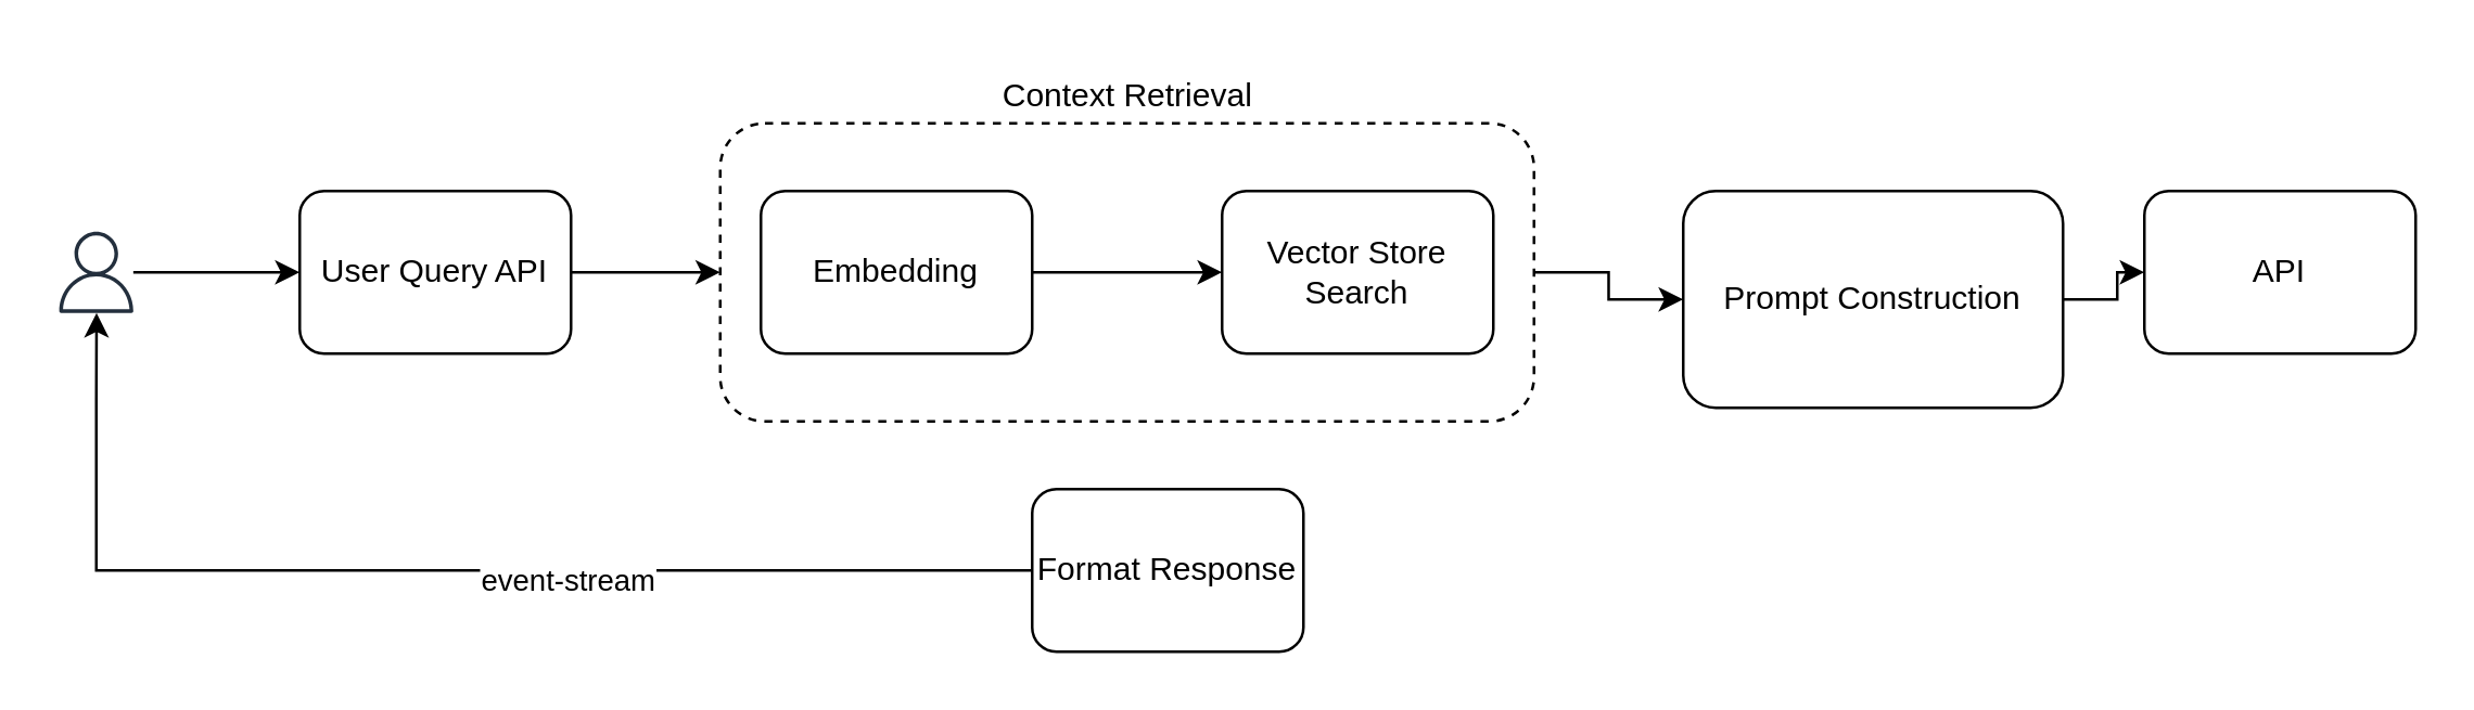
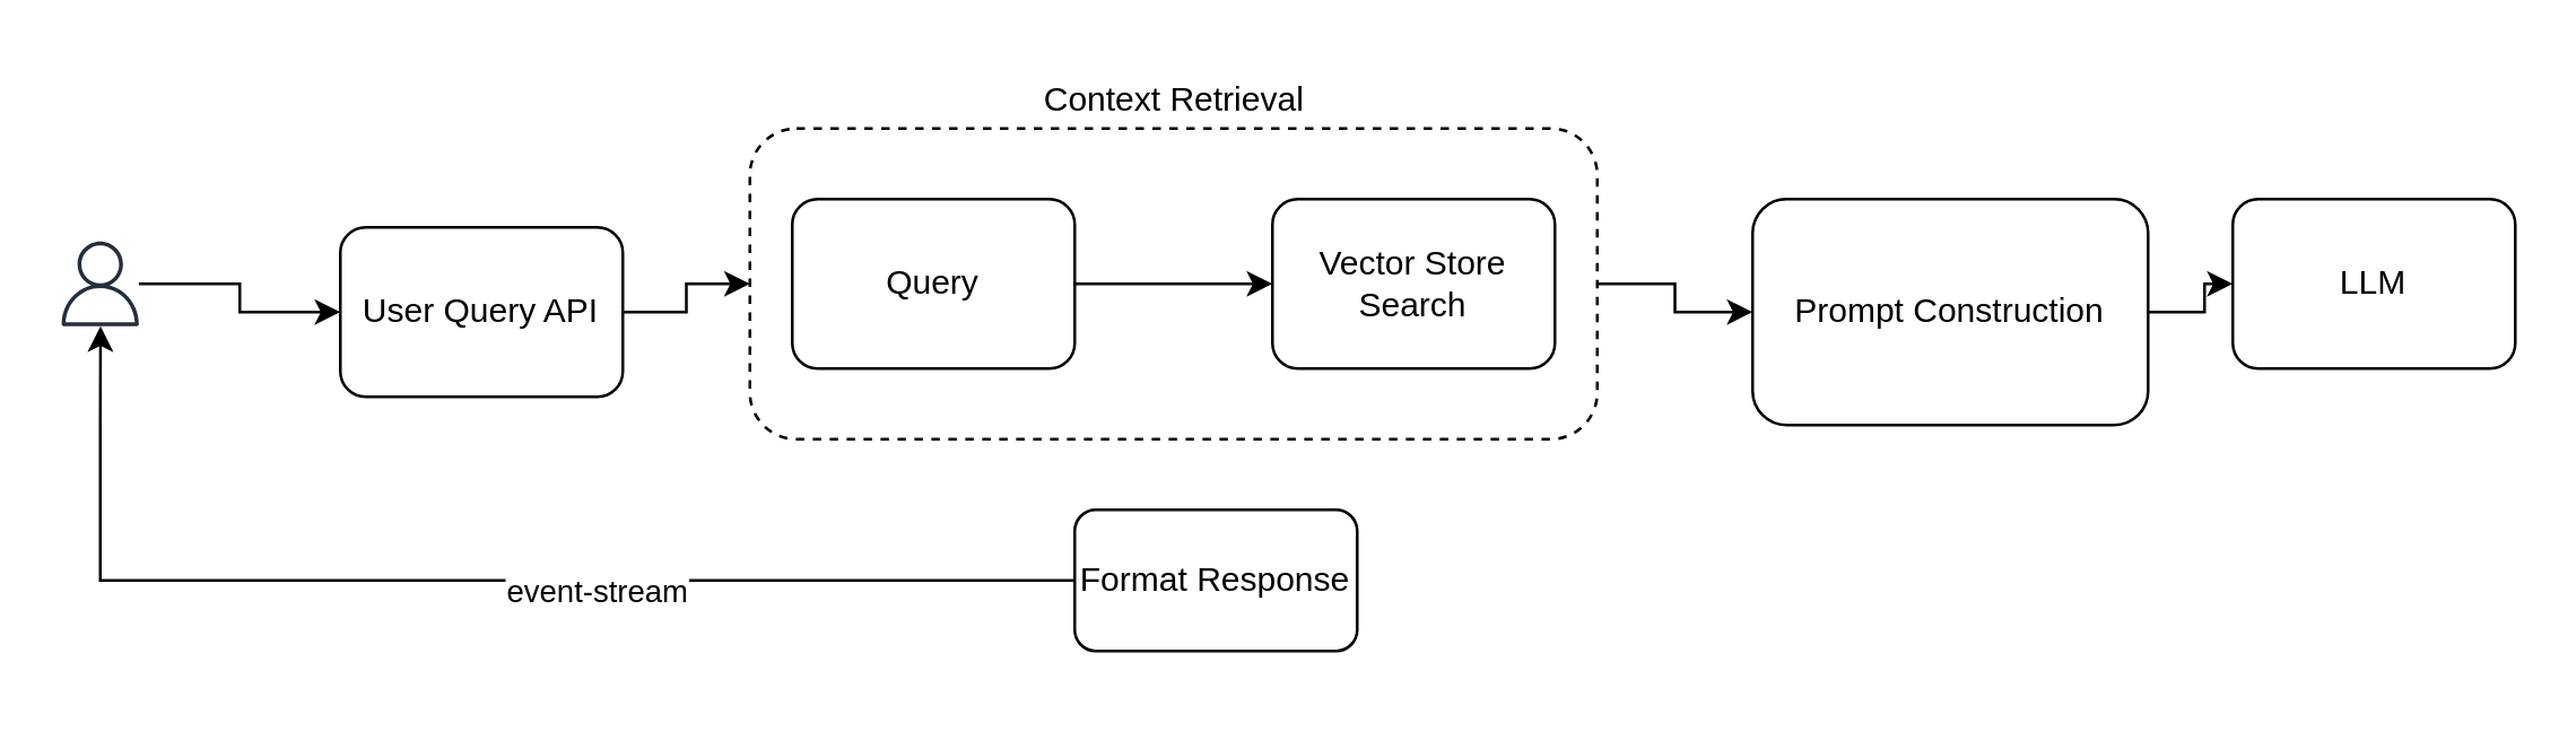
- <mxCell id="5" value="User Query API" style="rounded=1;whiteSpace=wrap;html=1;" vertex="1" parent="1"><mxGeometry x="110" y="70" width="100" height="60" as="geometry" /></mxCell>
+ <mxCell id="5" value="User Query API" style="rounded=1;whiteSpace=wrap;html=1;" vertex="1" parent="1"><mxGeometry x="120" y="80" width="100" height="60" as="geometry" /></mxCell>
- <mxCell id="7" value="Embedding" style="rounded=1;whiteSpace=wrap;html=1;" vertex="1" parent="1"><mxGeometry x="280" y="70" width="100" height="60" as="geometry" /></mxCell>
+ <mxCell id="7" value="Query" style="rounded=1;whiteSpace=wrap;html=1;" vertex="1" parent="1"><mxGeometry x="280" y="70" width="100" height="60" as="geometry" /></mxCell>
- <mxCell id="11" value="API" style="rounded=1;whiteSpace=wrap;html=1;" vertex="1" parent="1"><mxGeometry x="790" y="70" width="100" height="60" as="geometry" /></mxCell>
+ <mxCell id="11" value="LLM" style="rounded=1;whiteSpace=wrap;html=1;" vertex="1" parent="1"><mxGeometry x="790" y="70" width="100" height="60" as="geometry" /></mxCell>
- <mxCell id="16" value="Format Response" style="rounded=1;whiteSpace=wrap;html=1;" vertex="1" parent="1"><mxGeometry x="380" y="180" width="100" height="60" as="geometry" /></mxCell>
+ <mxCell id="16" value="Format Response" style="rounded=1;whiteSpace=wrap;html=1;" vertex="1" parent="1"><mxGeometry x="380" y="180" width="100" height="50" as="geometry" /></mxCell>
